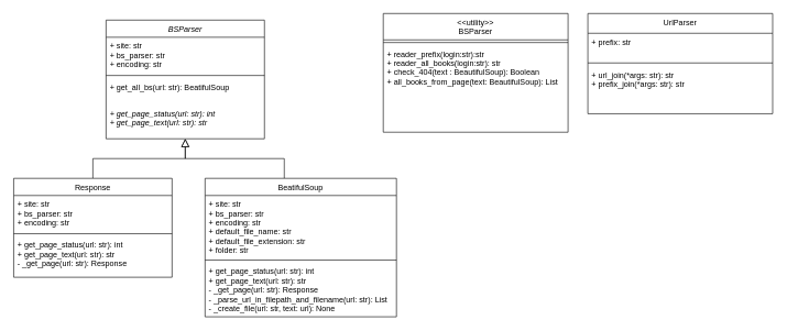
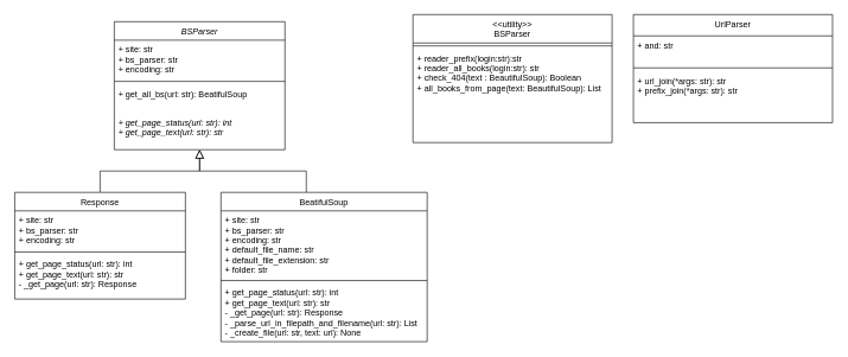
- <mxCell id="21" value="+ prefix: str" style="text;align=left;verticalAlign=top;spacingLeft=4;spacingRight=4;overflow=hidden;rotatable=0;points=[[0,0.5],[1,0.5]];portConstraint=eastwest;fontStyle=0" vertex="1" parent="20"><mxGeometry y="30" width="280" height="40" as="geometry" /></mxCell>
+ <mxCell id="21" value="+ and: str" style="text;align=left;verticalAlign=top;spacingLeft=4;spacingRight=4;overflow=hidden;rotatable=0;points=[[0,0.5],[1,0.5]];portConstraint=eastwest;fontStyle=0" vertex="1" parent="20"><mxGeometry y="30" width="280" height="40" as="geometry" /></mxCell>
